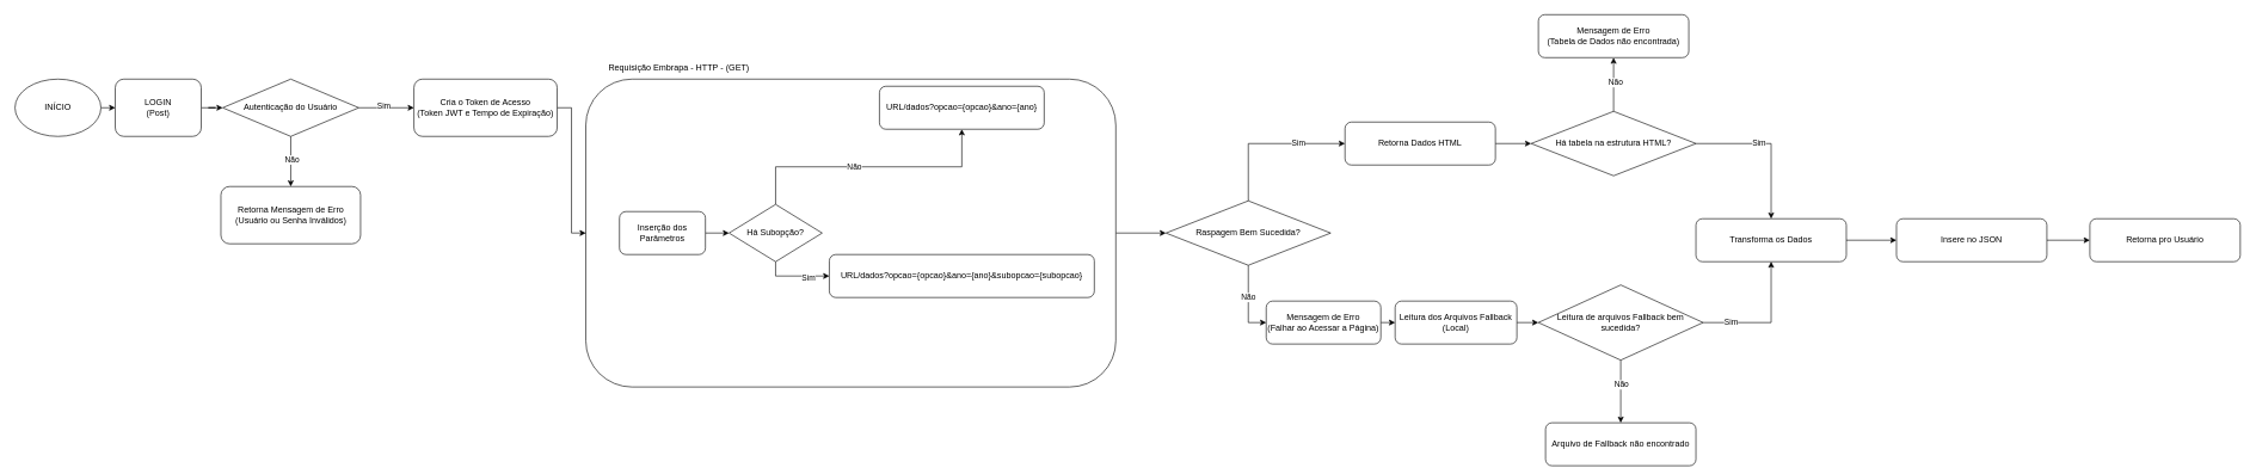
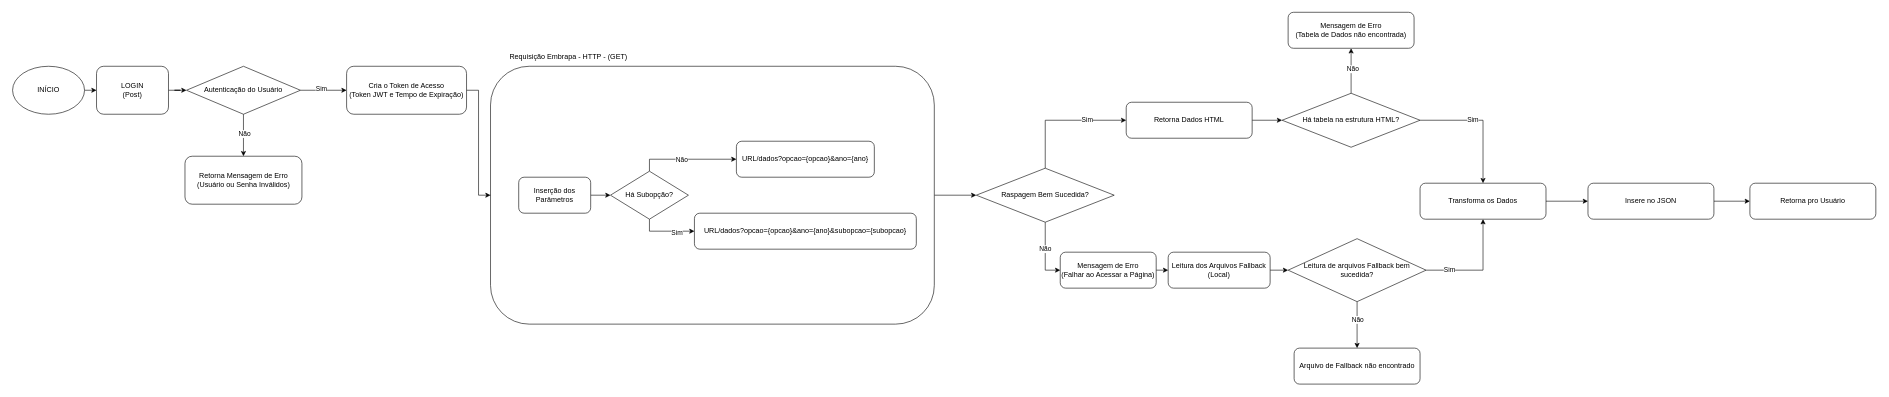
- <mxCell id="26" value="&lt;div style=&quot;text-align: start;&quot;&gt;&lt;span style=&quot;background-color: transparent; color: light-dark(rgb(0, 0, 0), rgb(255, 255, 255));&quot;&gt;URL/dados?opcao={opcao}&amp;amp;ano={ano}&lt;/span&gt;&lt;/div&gt;" style="rounded=1;whiteSpace=wrap;html=1;" parent="1" vertex="1"><mxGeometry x="1227" y="120" width="230" height="60" as="geometry" /></mxCell>
+ <mxCell id="26" value="&lt;div style=&quot;text-align: start;&quot;&gt;&lt;span style=&quot;background-color: transparent; color: light-dark(rgb(0, 0, 0), rgb(255, 255, 255));&quot;&gt;URL/dados?opcao={opcao}&amp;amp;ano={ano}&lt;/span&gt;&lt;/div&gt;" style="rounded=1;whiteSpace=wrap;html=1;" parent="1" vertex="1"><mxGeometry x="1227" y="235" width="230" height="60" as="geometry" /></mxCell>
- <mxCell id="52" value="Arquivo de Fallback não encontrado" style="rounded=1;whiteSpace=wrap;html=1;" parent="1" vertex="1"><mxGeometry x="2157" y="590" width="210" height="60" as="geometry" /></mxCell>
+ <mxCell id="52" value="Arquivo de Fallback não encontrado" style="rounded=1;whiteSpace=wrap;html=1;" parent="1" vertex="1"><mxGeometry x="2157" y="580" width="210" height="60" as="geometry" /></mxCell>
